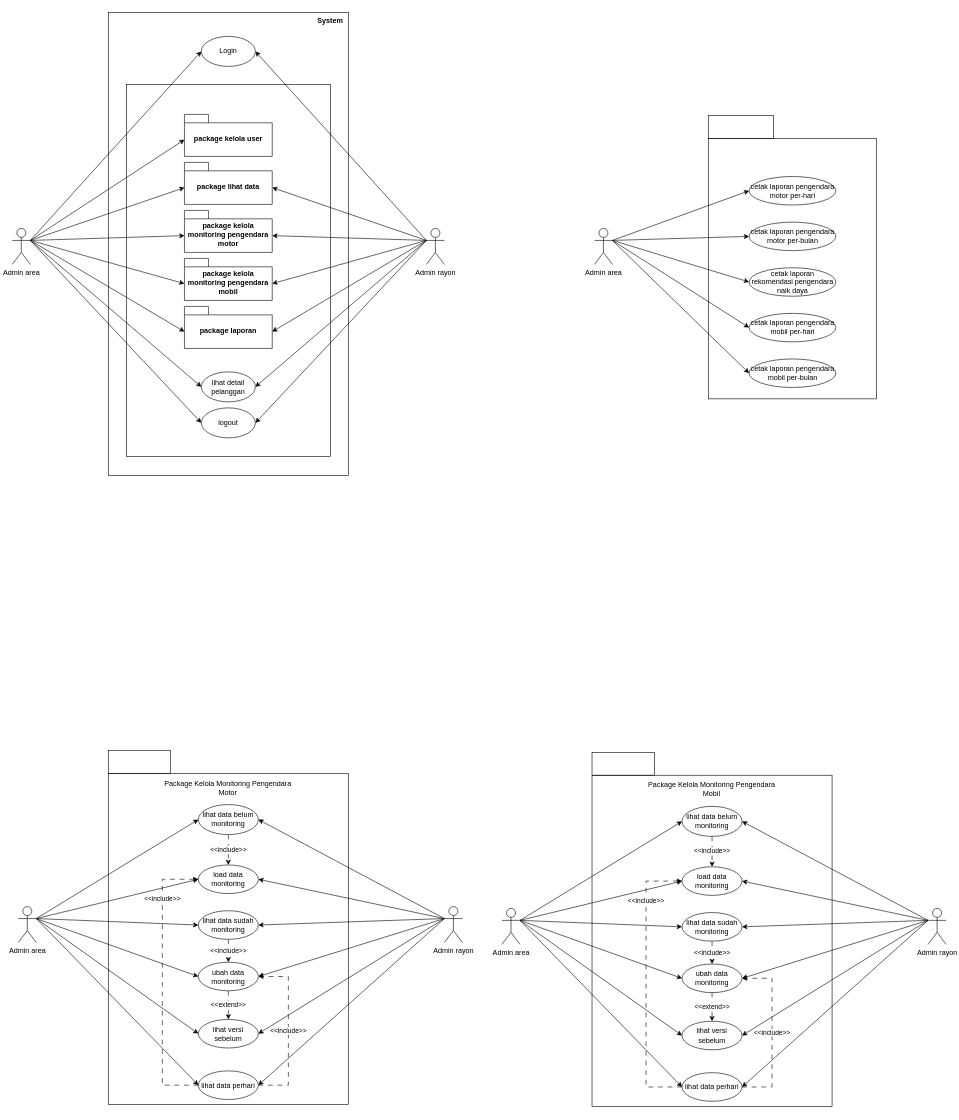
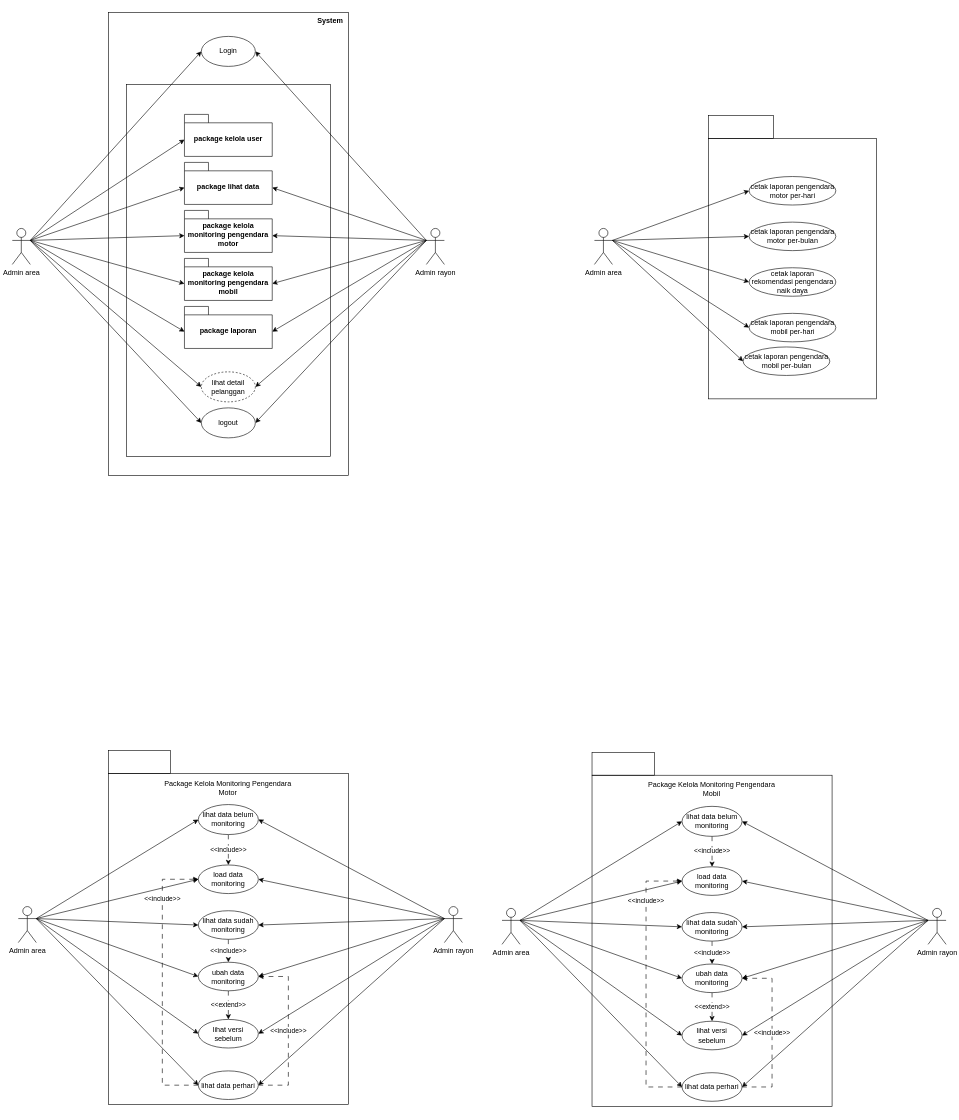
- <mxCell id="99" value="cetak laporan pengendara mobil per-bulan" style="ellipse;whiteSpace=wrap;html=1;" vertex="1" parent="92"><mxGeometry x="67.742" y="427.5" width="144.516" height="47.5" as="geometry" /></mxCell>
+ <mxCell id="99" value="cetak laporan pengendara mobil per-bulan" style="ellipse;whiteSpace=wrap;html=1;" vertex="1" parent="92"><mxGeometry x="57.742" y="407.5" width="144.516" height="47.5" as="geometry" /></mxCell>
- <mxCell id="26" value="lihat detail pelanggan" style="ellipse;whiteSpace=wrap;html=1;" parent="1" vertex="1"><mxGeometry x="335.02" y="619" width="90" height="50" as="geometry" /></mxCell>
+ <mxCell id="26" value="lihat detail pelanggan" style="ellipse;whiteSpace=wrap;html=1;dashed=1;" parent="1" vertex="1"><mxGeometry x="335.02" y="619" width="90" height="50" as="geometry" /></mxCell>
